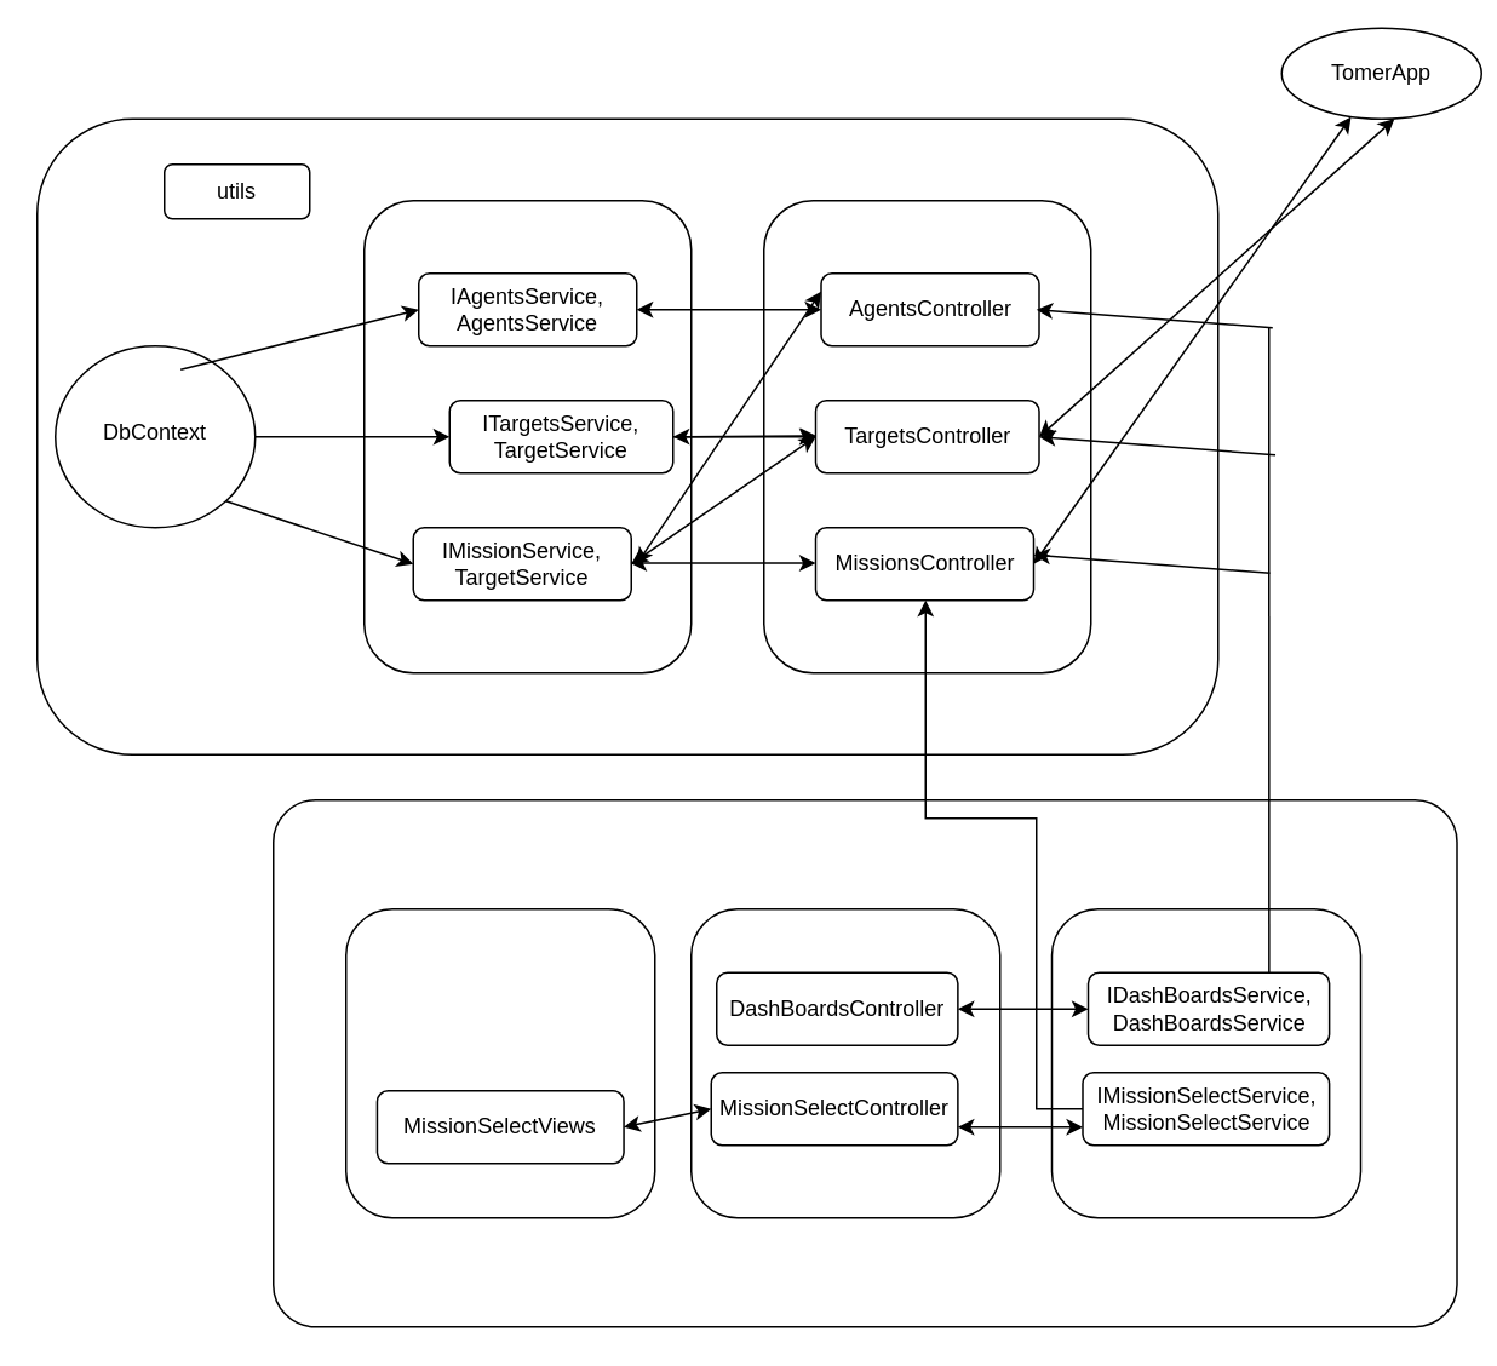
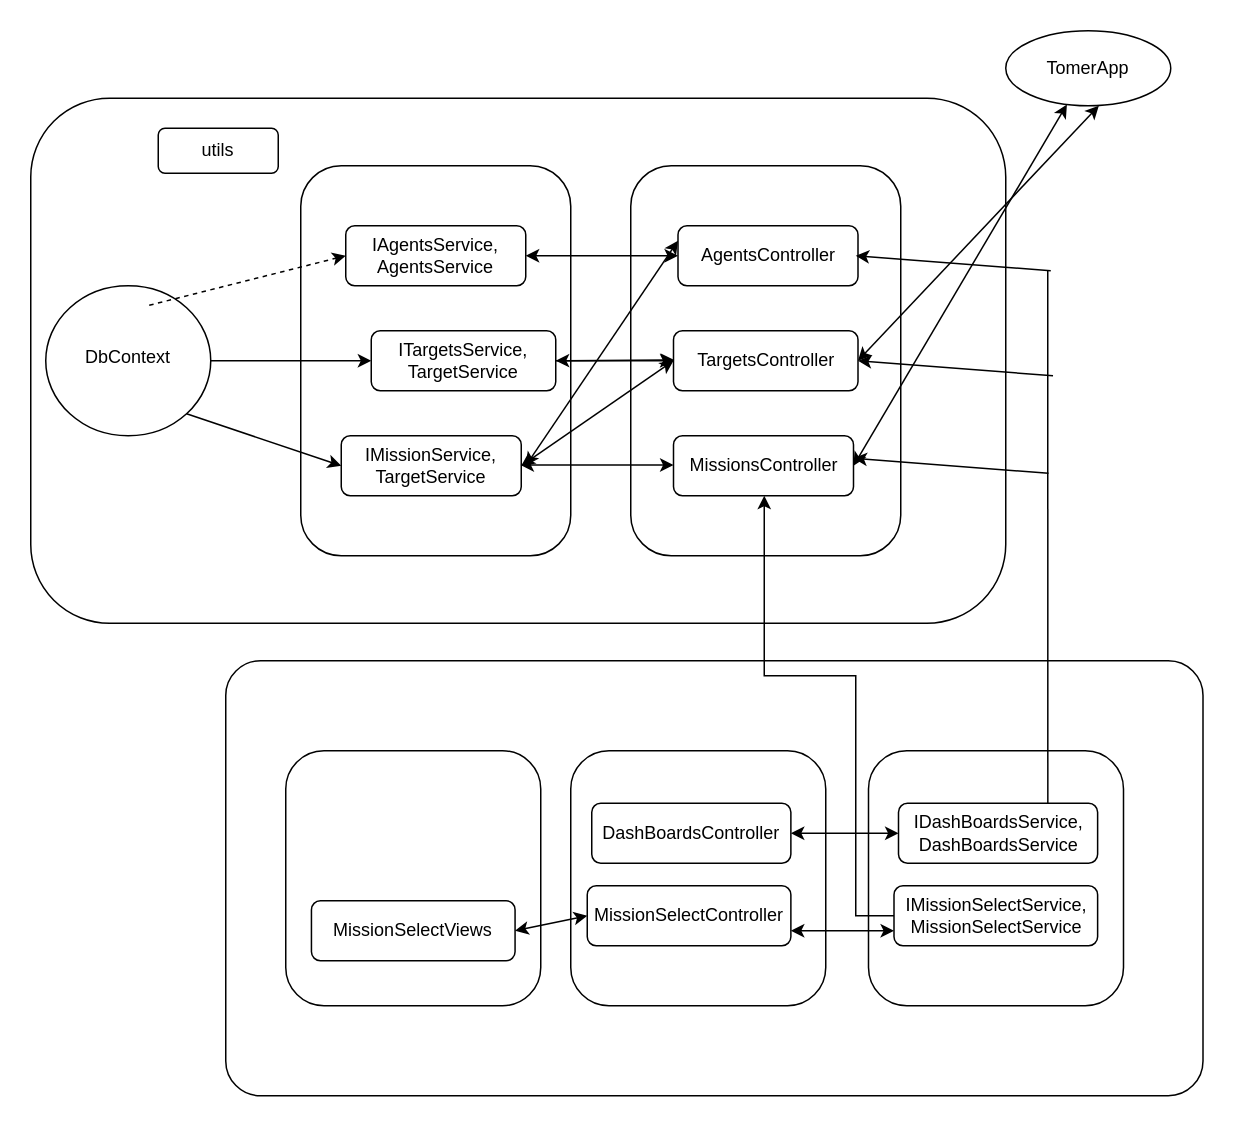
- <mxCell id="23" value="TomerApp" style="ellipse;whiteSpace=wrap;html=1;" vertex="1" parent="1"><mxGeometry x="705" y="15" width="110" height="50" as="geometry" /></mxCell>
+ <mxCell id="23" value="TomerApp" style="ellipse;whiteSpace=wrap;html=1;" vertex="1" parent="1"><mxGeometry x="670" y="20" width="110" height="50" as="geometry" /></mxCell>
- <mxCell id="13" value="utils" style="rounded=1;whiteSpace=wrap;html=1;" vertex="1" parent="1"><mxGeometry x="90" y="90" width="80" height="30" as="geometry" /></mxCell>
+ <mxCell id="13" value="utils" style="rounded=1;whiteSpace=wrap;html=1;" vertex="1" parent="1"><mxGeometry x="105" y="85" width="80" height="30" as="geometry" /></mxCell>
- <mxCell id="10" value="" style="endArrow=classic;html=1;rounded=0;exitX=0.627;exitY=0.13;exitDx=0;exitDy=0;exitPerimeter=0;entryX=0;entryY=0.5;entryDx=0;entryDy=0;" edge="1" parent="1" source="6" target="5"><mxGeometry width="50" height="50" relative="1" as="geometry"><mxPoint x="290" y="340" as="sourcePoint" /><mxPoint x="340" y="290" as="targetPoint" /></mxGeometry></mxCell>
+ <mxCell id="10" value="" style="endArrow=classic;html=1;rounded=0;exitX=0.627;exitY=0.13;exitDx=0;exitDy=0;exitPerimeter=0;entryX=0;entryY=0.5;entryDx=0;entryDy=0;dashed=1;" edge="1" parent="1" source="6" target="5"><mxGeometry width="50" height="50" relative="1" as="geometry"><mxPoint x="290" y="340" as="sourcePoint" /><mxPoint x="340" y="290" as="targetPoint" /></mxGeometry></mxCell>
